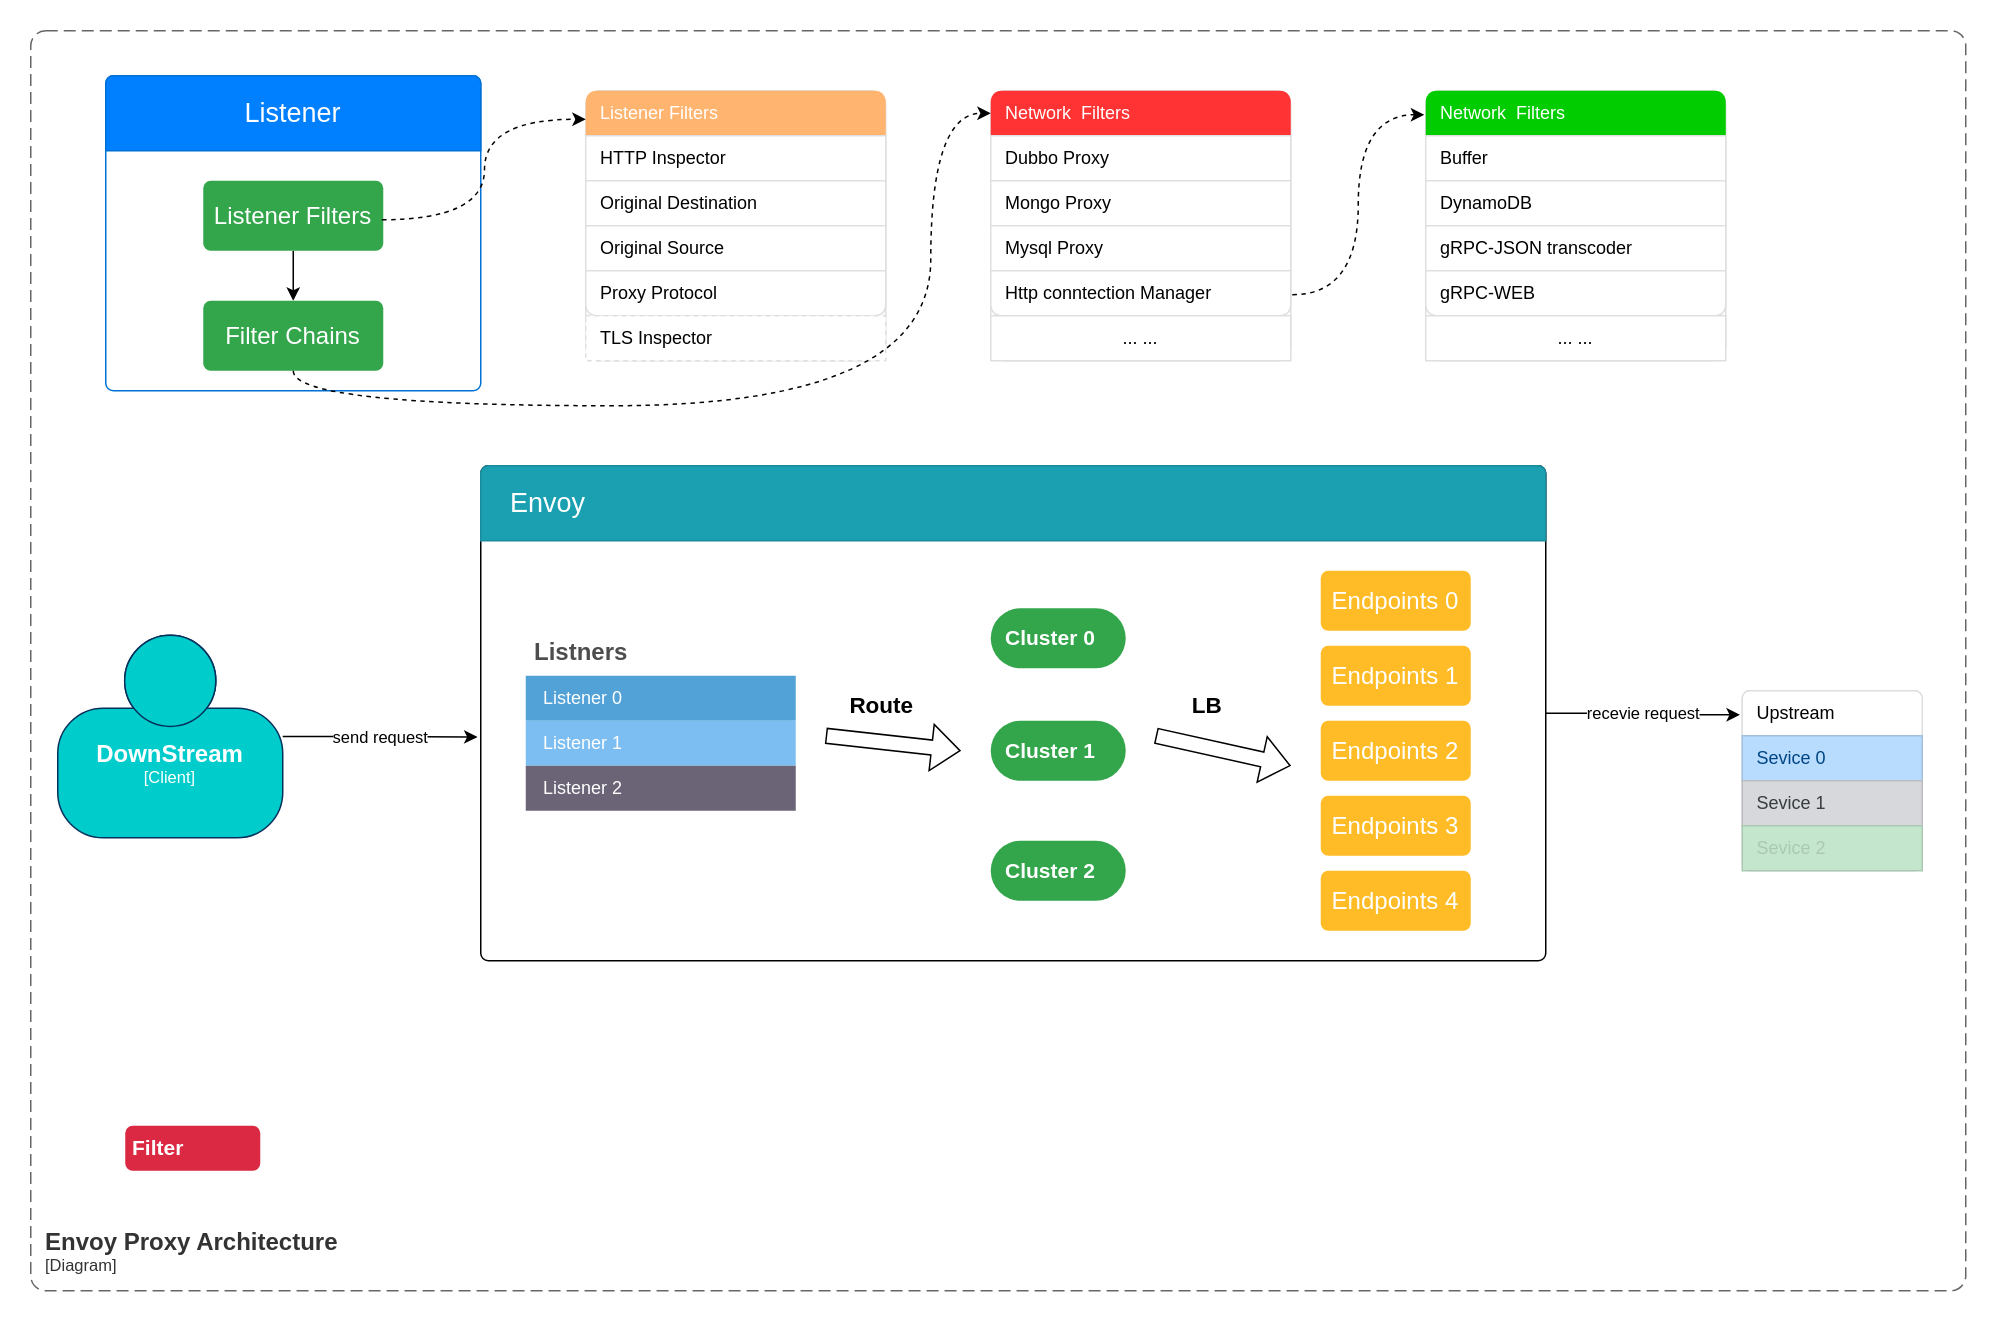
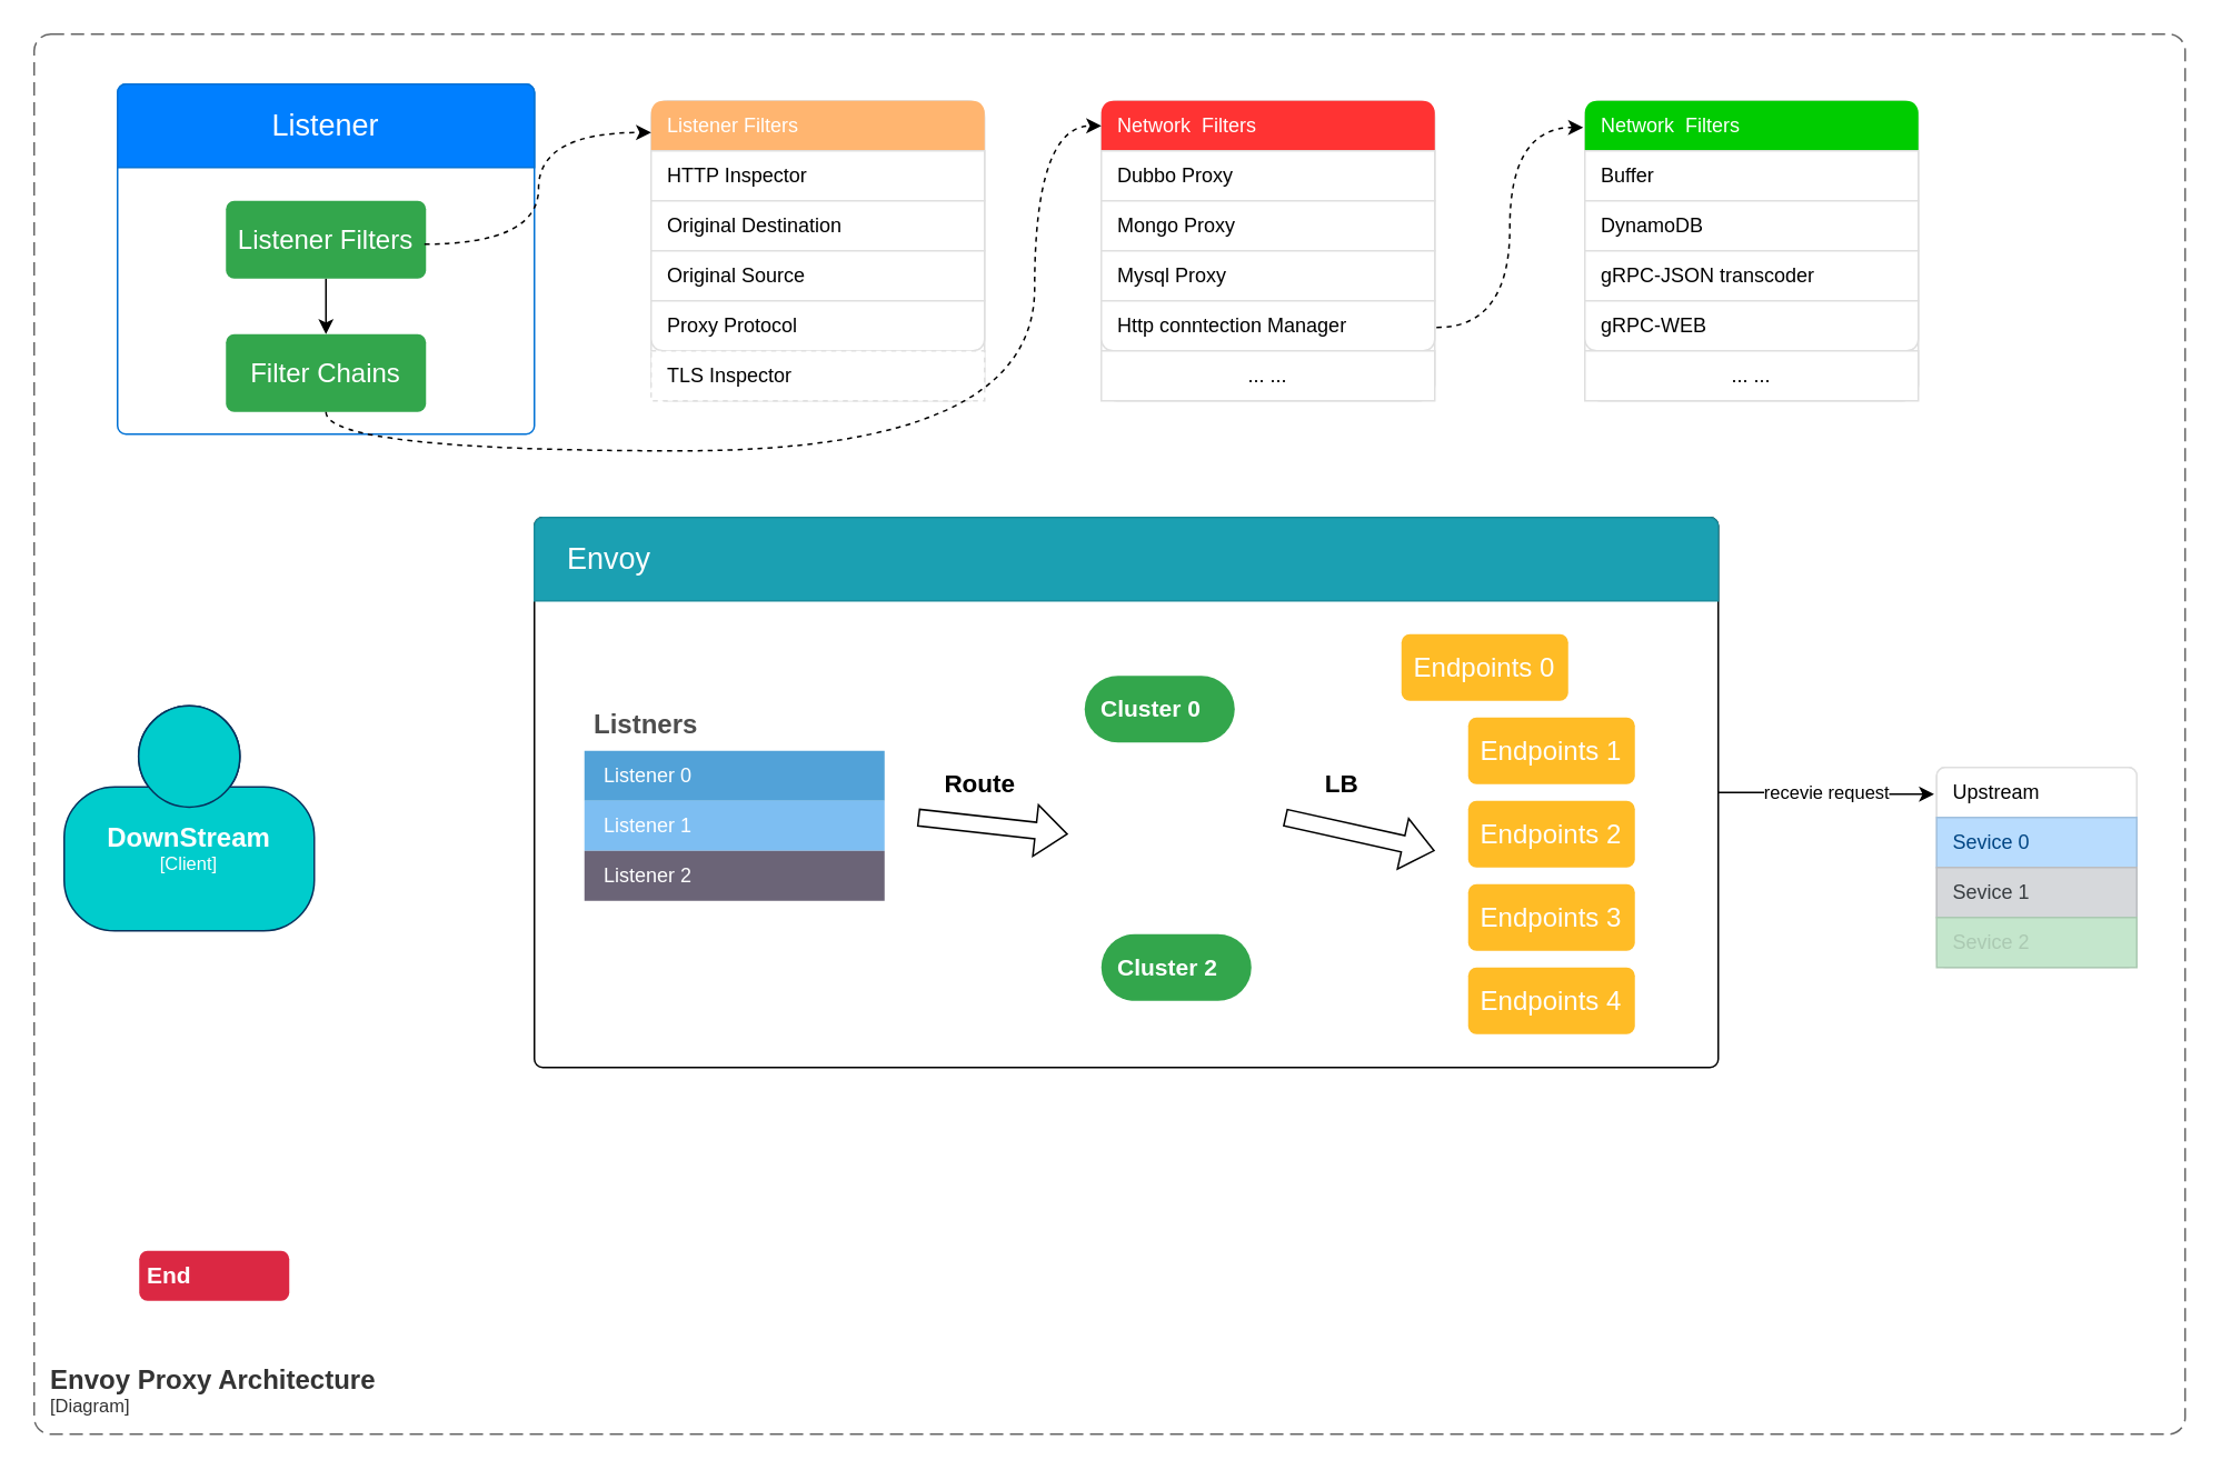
- <mxCell id="44" value="Endpoints 0" style="html=1;shadow=0;dashed=0;shape=mxgraph.bootstrap.rrect;rSize=5;strokeColor=none;strokeWidth=1;fillColor=#FFBC26;fontColor=#FFFFFF;whiteSpace=wrap;align=center;verticalAlign=middle;spacingLeft=0;fontStyle=0;fontSize=16;spacing=5;" vertex="1" parent="33"><mxGeometry x="560" y="70" width="100" height="40" as="geometry" /></mxCell>
+ <mxCell id="44" value="Endpoints 0" style="html=1;shadow=0;dashed=0;shape=mxgraph.bootstrap.rrect;rSize=5;strokeColor=none;strokeWidth=1;fillColor=#FFBC26;fontColor=#FFFFFF;whiteSpace=wrap;align=center;verticalAlign=middle;spacingLeft=0;fontStyle=0;fontSize=16;spacing=5;" vertex="1" parent="33"><mxGeometry x="520" y="70" width="100" height="40" as="geometry" /></mxCell>
- <mxCell id="43" value="Cluster 0" style="rounded=1;whiteSpace=wrap;html=1;arcSize=50;strokeColor=none;strokeWidth=1;fillColor=#33A64C;fontColor=#FFFFFF;whiteSpace=wrap;align=left;verticalAlign=middle;spacingLeft=0;fontStyle=1;fontSize=14;spacing=10;" vertex="1" parent="33"><mxGeometry x="340" y="95" width="90" height="40" as="geometry" /></mxCell>
+ <mxCell id="43" value="Cluster 0" style="rounded=1;whiteSpace=wrap;html=1;arcSize=50;strokeColor=none;strokeWidth=1;fillColor=#33A64C;fontColor=#FFFFFF;whiteSpace=wrap;align=left;verticalAlign=middle;spacingLeft=0;fontStyle=1;fontSize=14;spacing=10;" vertex="1" parent="33"><mxGeometry x="330" y="95" width="90" height="40" as="geometry" /></mxCell>
- <mxCell id="54" value="send request" style="edgeStyle=orthogonalEdgeStyle;rounded=0;orthogonalLoop=1;jettySize=auto;html=1;entryX=-0.003;entryY=0.548;entryDx=0;entryDy=0;entryPerimeter=0;" edge="1" parent="1" source="55" target="33"><mxGeometry relative="1" as="geometry" /></mxCell>
- <mxCell id="50" value="Cluster 1" style="rounded=1;whiteSpace=wrap;html=1;arcSize=50;strokeColor=none;strokeWidth=1;fillColor=#33A64C;fontColor=#FFFFFF;whiteSpace=wrap;align=left;verticalAlign=middle;spacingLeft=0;fontStyle=1;fontSize=14;spacing=10;" vertex="1" parent="33"><mxGeometry x="340" y="170" width="90" height="40" as="geometry" /></mxCell>
- <mxCell id="61" value="Filter" style="html=1;shadow=0;dashed=0;shape=mxgraph.bootstrap.rrect;rSize=5;strokeColor=none;strokeWidth=1;fillColor=#DB2843;fontColor=#FFFFFF;whiteSpace=wrap;align=left;verticalAlign=middle;spacingLeft=0;fontStyle=1;fontSize=14;spacing=5;" vertex="1" parent="1"><mxGeometry x="83" y="750" width="90" height="30" as="geometry" /></mxCell>
+ <mxCell id="61" value="End" style="html=1;shadow=0;dashed=0;shape=mxgraph.bootstrap.rrect;rSize=5;strokeColor=none;strokeWidth=1;fillColor=#DB2843;fontColor=#FFFFFF;whiteSpace=wrap;align=left;verticalAlign=middle;spacingLeft=0;fontStyle=1;fontSize=14;spacing=5;" vertex="1" parent="1"><mxGeometry x="83" y="750" width="90" height="30" as="geometry" /></mxCell>
